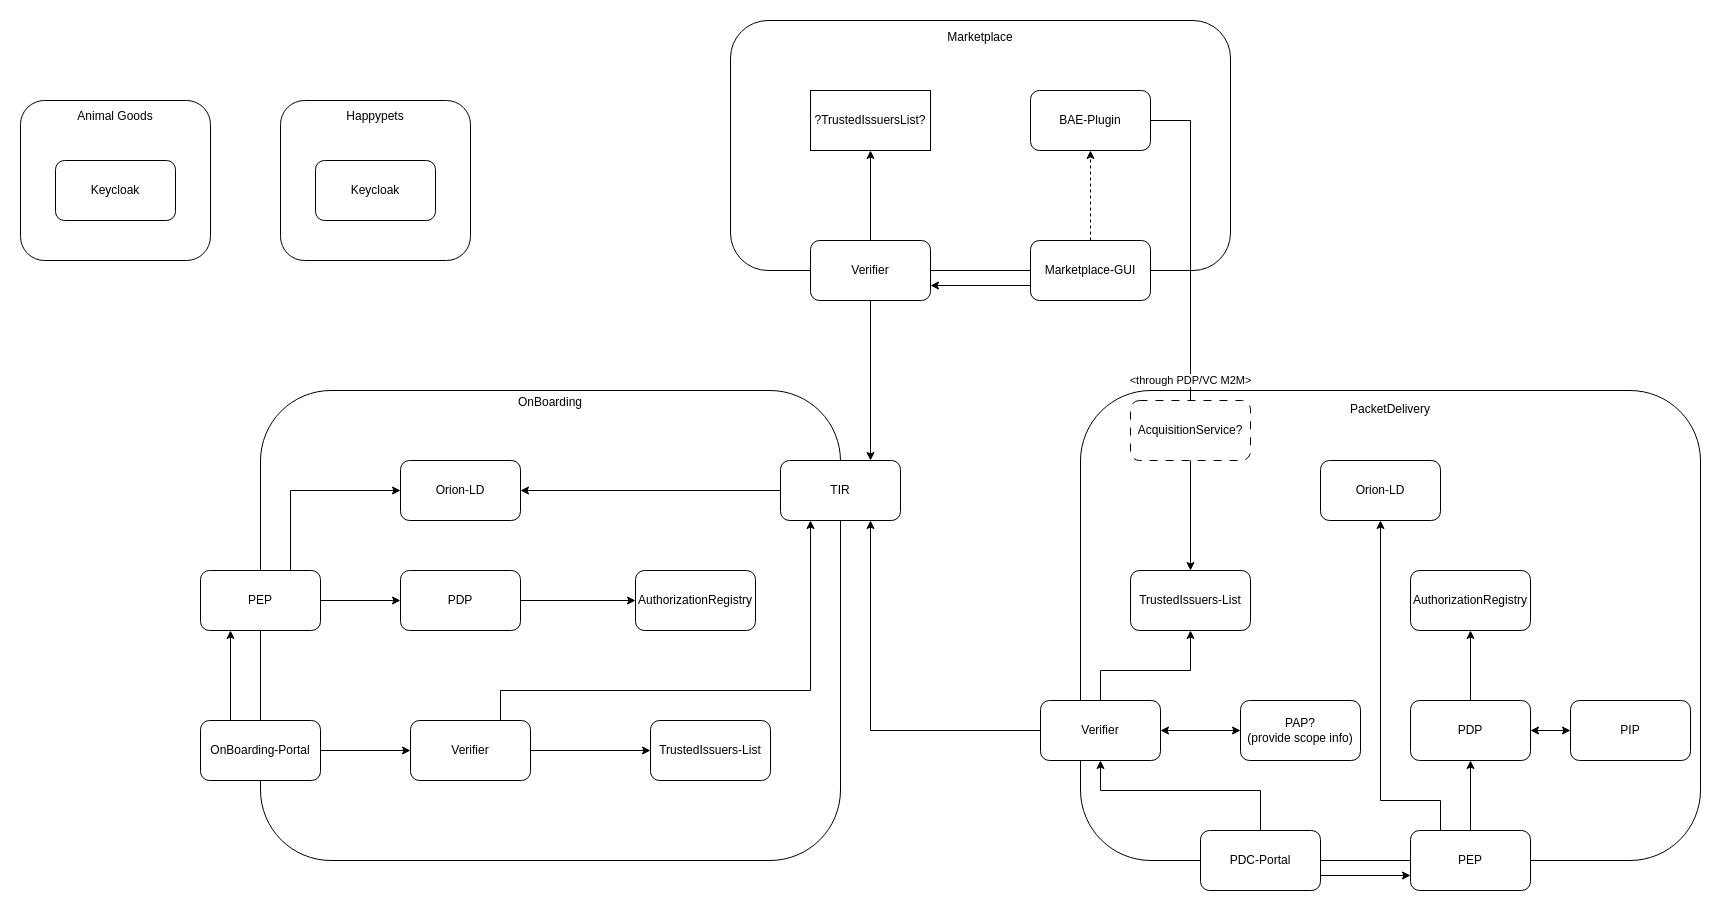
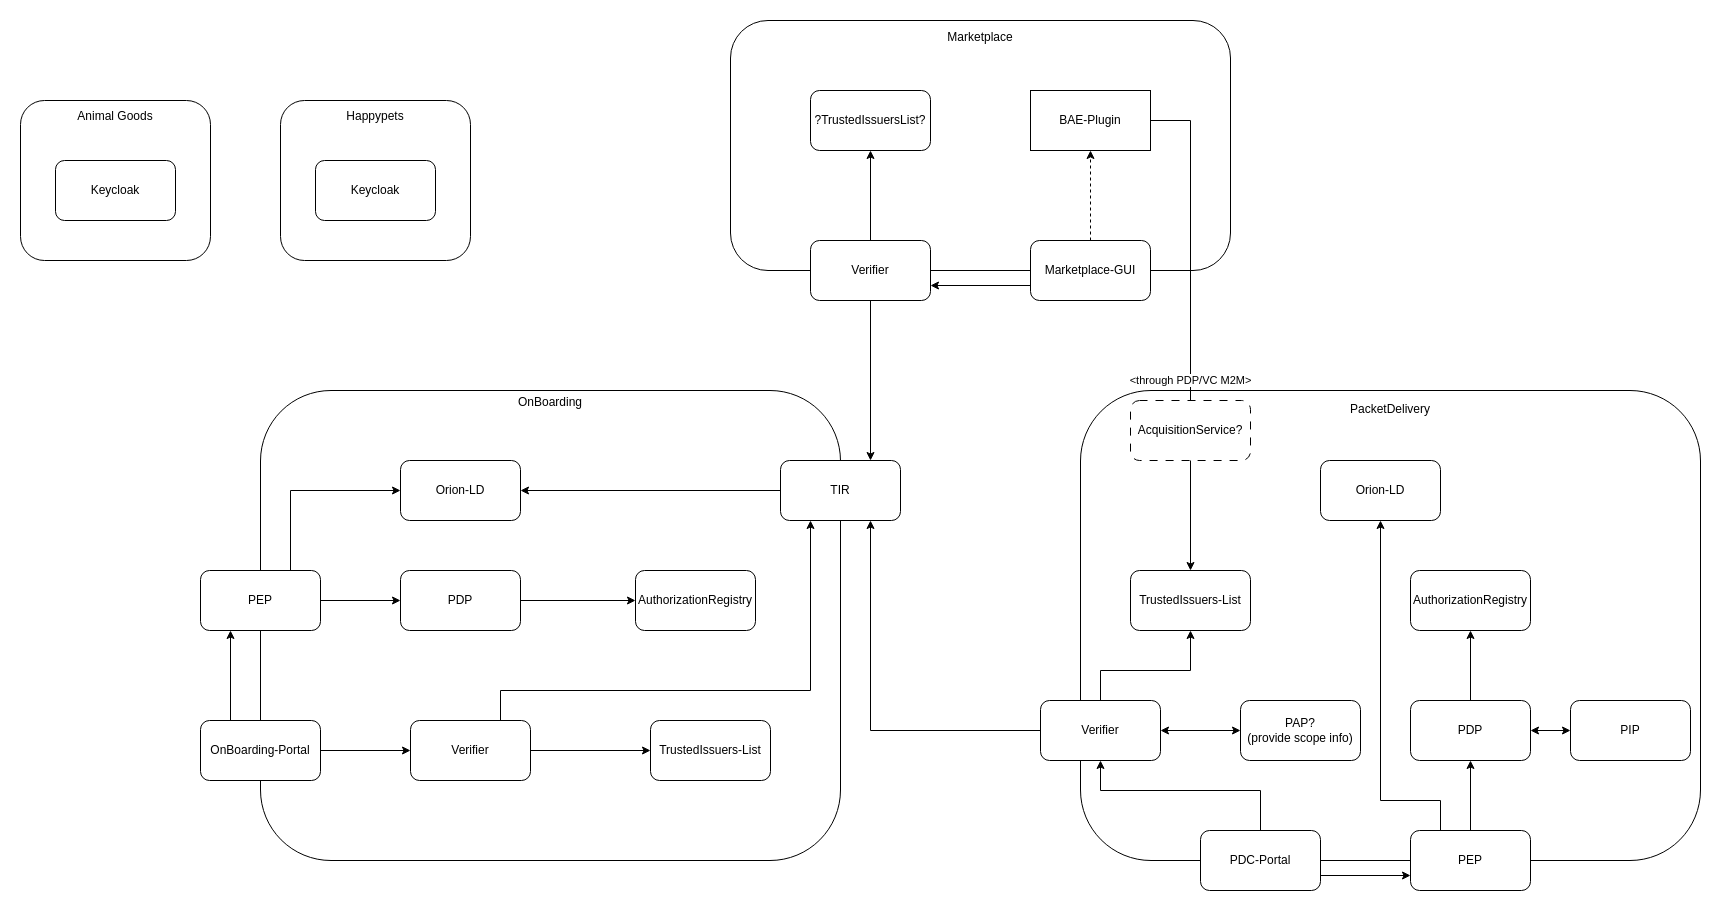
- <mxCell id="40" value="?TrustedIssuersList?" style="whiteSpace=wrap;html=1;rounded=0;" parent="1" vertex="1"><mxGeometry x="810" y="90" width="120" height="60" as="geometry" /></mxCell>
+ <mxCell id="40" value="?TrustedIssuersList?" style="rounded=1;whiteSpace=wrap;html=1;" parent="1" vertex="1"><mxGeometry x="810" y="90" width="120" height="60" as="geometry" /></mxCell>
- <mxCell id="43" value="BAE-Plugin" style="rounded=1;whiteSpace=wrap;html=1;" parent="1" vertex="1"><mxGeometry x="1030" y="90" width="120" height="60" as="geometry" /></mxCell>
+ <mxCell id="43" value="BAE-Plugin" style="whiteSpace=wrap;html=1;rounded=0;" parent="1" vertex="1"><mxGeometry x="1030" y="90" width="120" height="60" as="geometry" /></mxCell>
